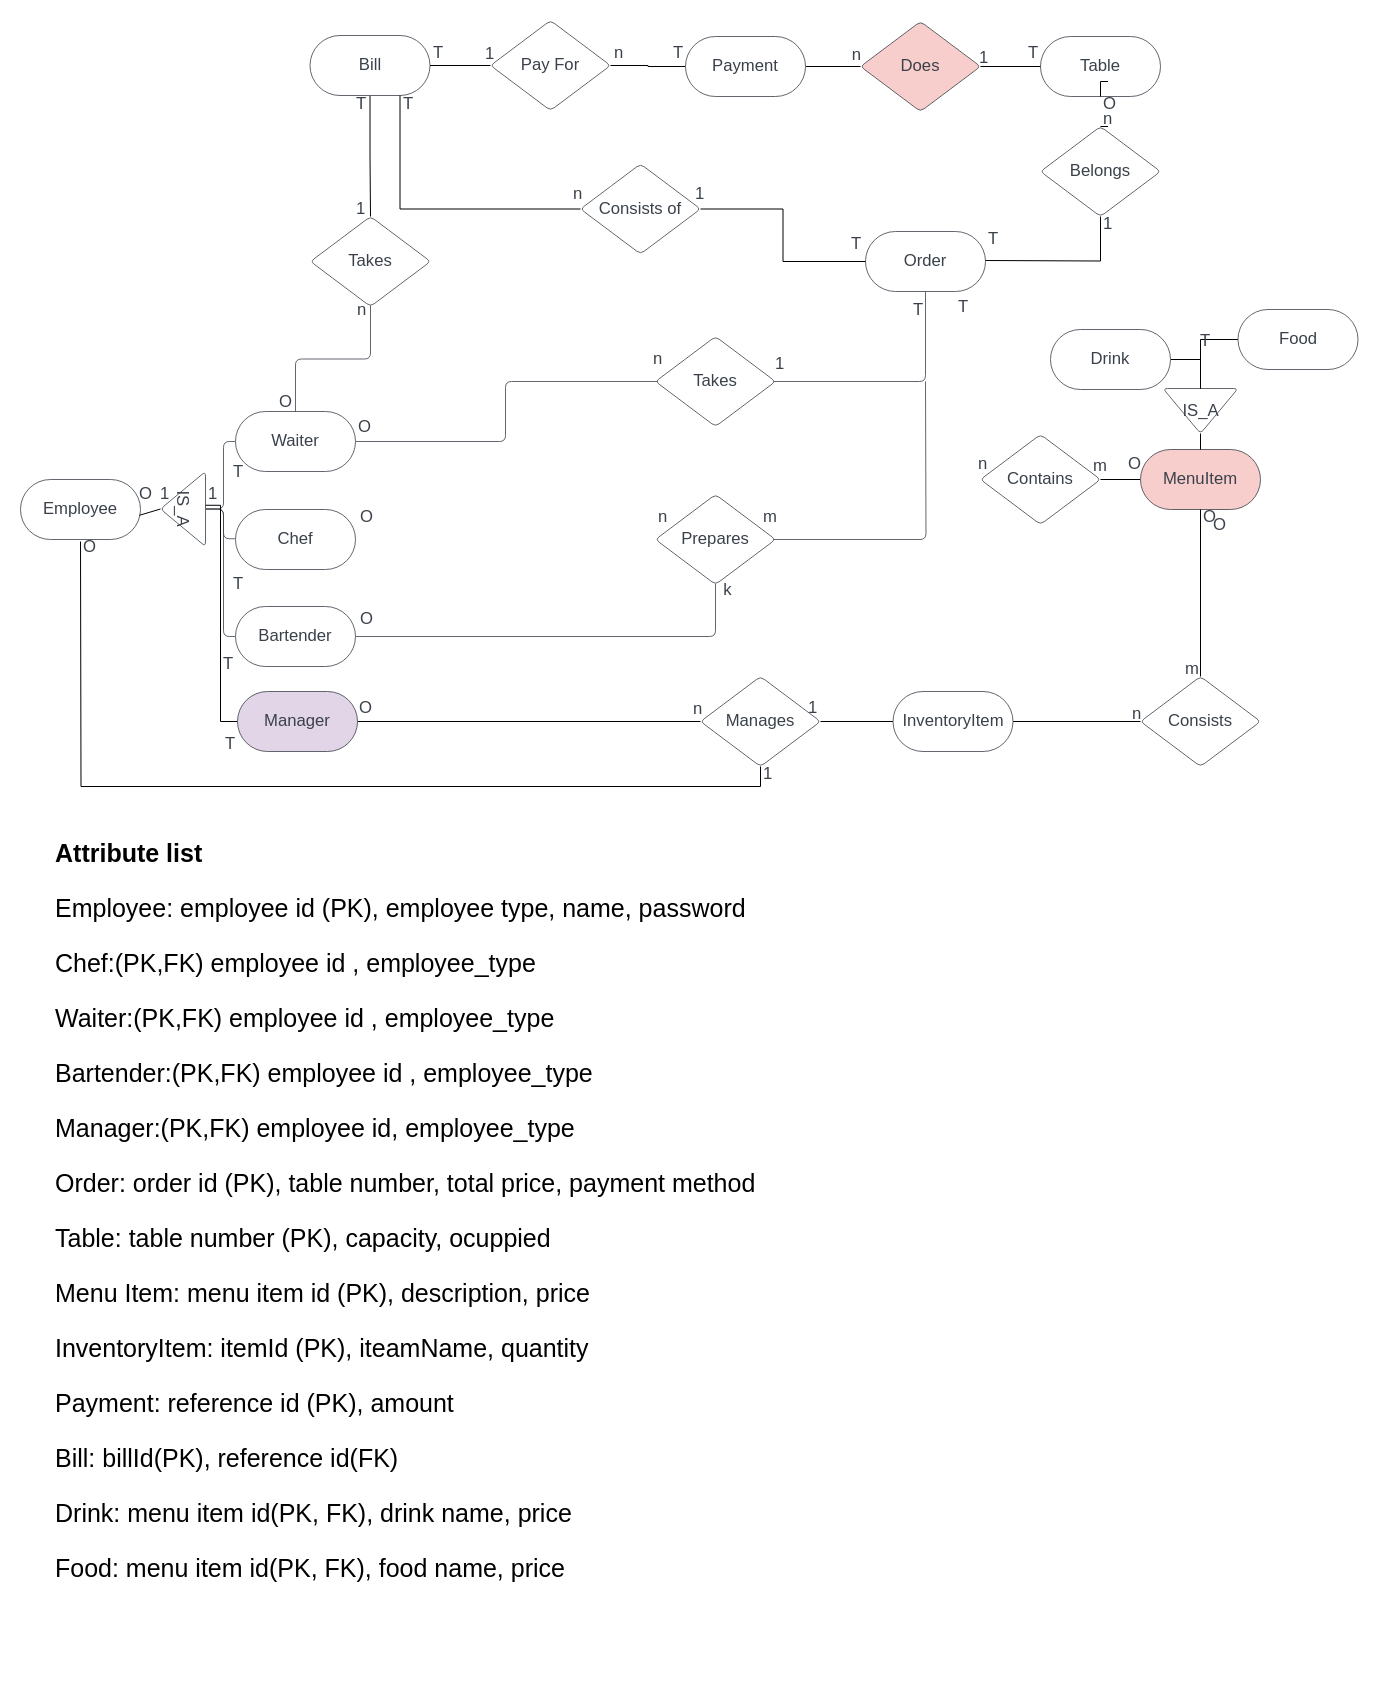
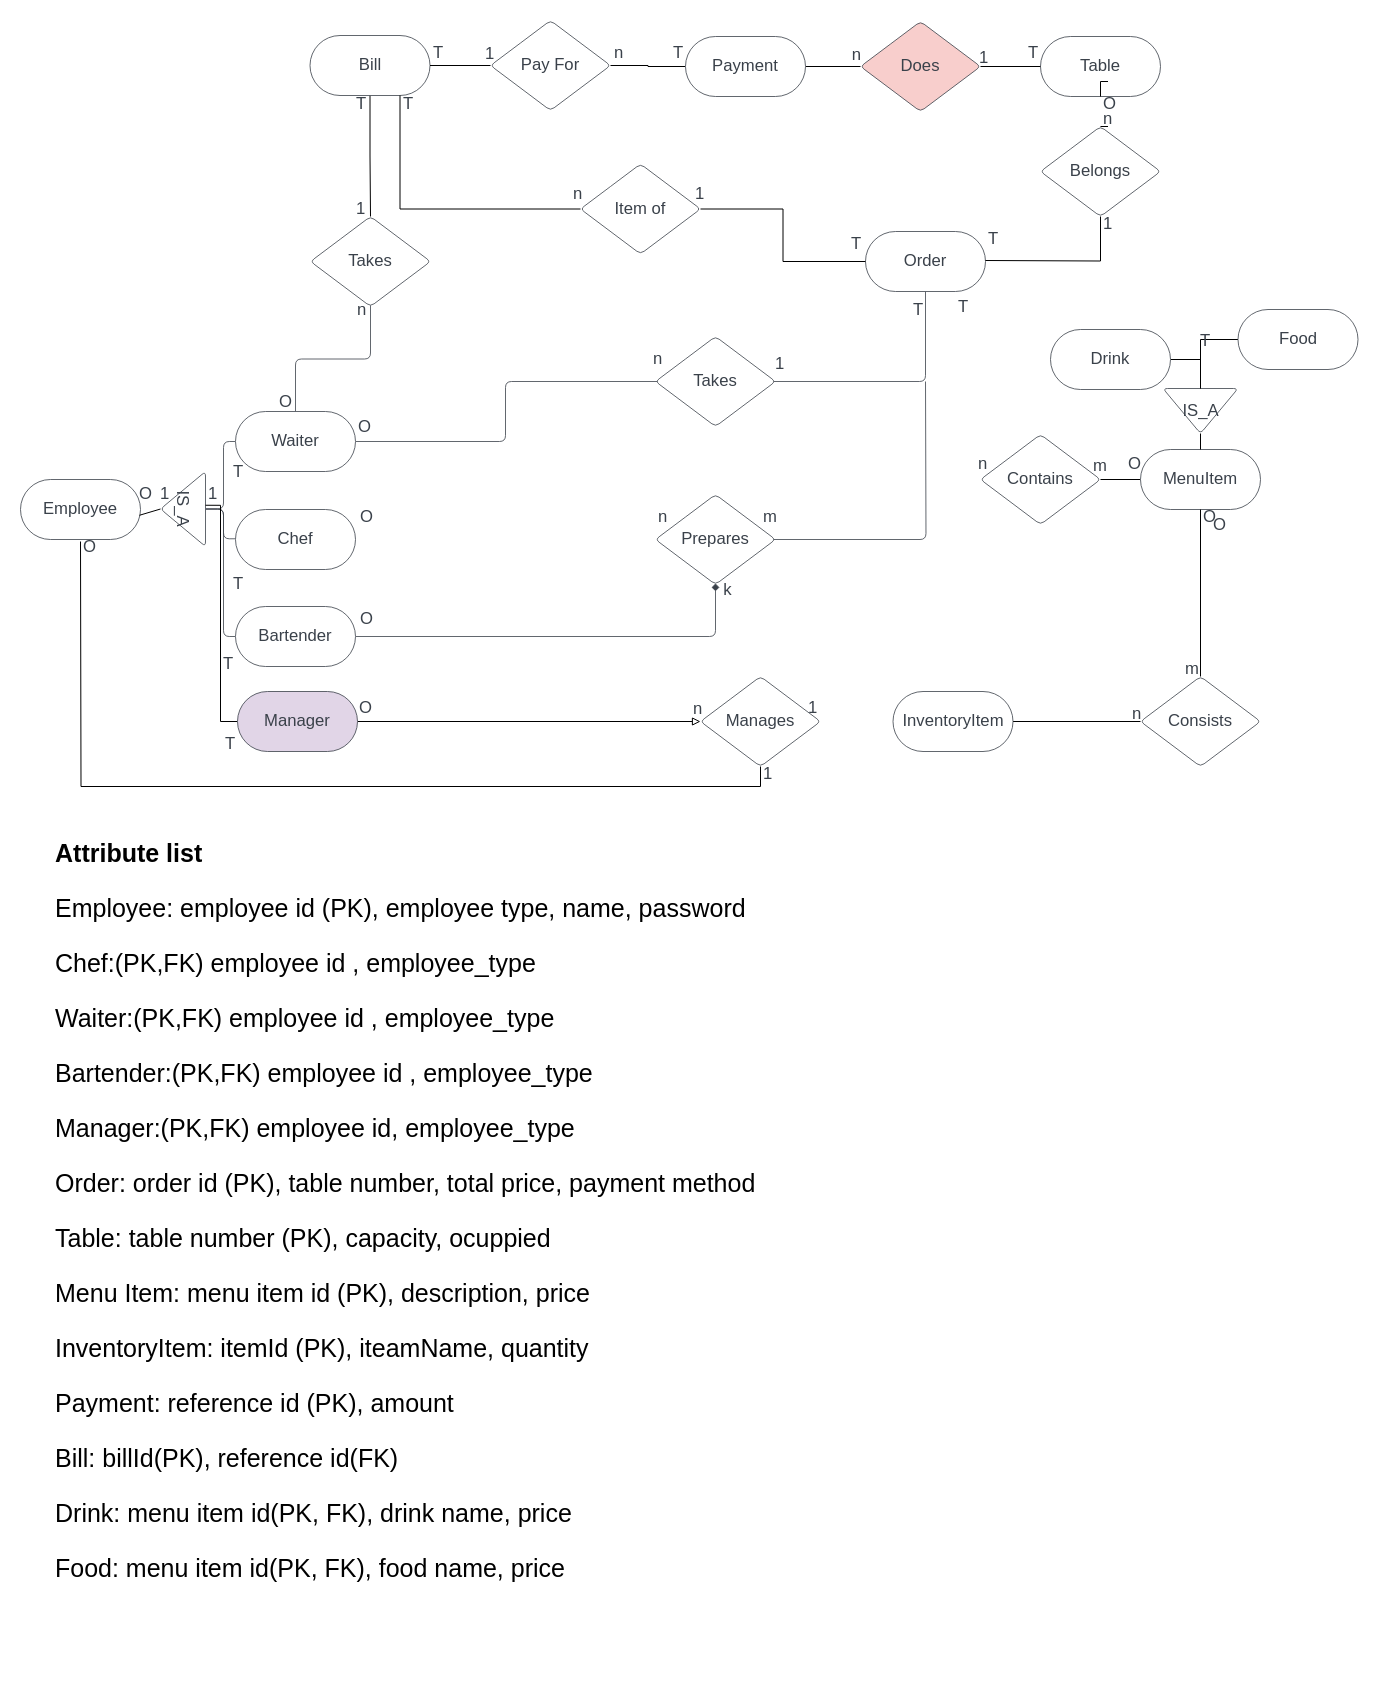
- <mxCell id="93" value="Consists of" style="html=1;overflow=block;blockSpacing=1;whiteSpace=wrap;rhombus;fontSize=16.7;fontColor=#3a414a;spacing=3.8;strokeColor=#3a414a;strokeOpacity=100;rounded=1;absoluteArcSize=1;arcSize=9;strokeWidth=0.8;lucidId=-nEQ.9lkf2ao;" vertex="1" parent="1"><mxGeometry x="580" y="163.5" width="120" height="90" as="geometry" /></mxCell>
+ <mxCell id="93" value="Item of" style="html=1;overflow=block;blockSpacing=1;whiteSpace=wrap;rhombus;fontSize=16.7;fontColor=#3a414a;spacing=3.8;strokeColor=#3a414a;strokeOpacity=100;rounded=1;absoluteArcSize=1;arcSize=9;strokeWidth=0.8;lucidId=-nEQ.9lkf2ao;" vertex="1" parent="1"><mxGeometry x="580" y="163.5" width="120" height="90" as="geometry" /></mxCell>
- <mxCell id="3" value="MenuItem" style="html=1;overflow=block;blockSpacing=1;whiteSpace=wrap;rounded=1;arcSize=50;fontSize=16.7;fontColor=#3a414a;spacing=3.8;strokeColor=#3a414a;strokeOpacity=100;strokeWidth=0.8;lucidId=2_DQPhxuo9Rk;fillColor=#f8cecc;" parent="1" vertex="1"><mxGeometry x="1140" y="449" width="120" height="60" as="geometry" /></mxCell>
+ <mxCell id="3" value="MenuItem" style="html=1;overflow=block;blockSpacing=1;whiteSpace=wrap;rounded=1;arcSize=50;fontSize=16.7;fontColor=#3a414a;spacing=3.8;strokeColor=#3a414a;strokeOpacity=100;strokeWidth=0.8;lucidId=2_DQPhxuo9Rk;" parent="1" vertex="1"><mxGeometry x="1140" y="449" width="120" height="60" as="geometry" /></mxCell>
- <mxCell id="27" value="" style="html=1;jettySize=18;whiteSpace=wrap;fontSize=13;strokeColor=#3a414a;strokeOpacity=100;strokeWidth=0.8;rounded=1;arcSize=12;edgeStyle=orthogonalEdgeStyle;startArrow=none;endArrow=none;exitX=1.003;exitY=0.5;exitPerimeter=0;entryX=0.5;entryY=0.988;entryPerimeter=0;lucidId=lrEQm4e8vdDJ;" parent="1" source="25" target="18" edge="1"><mxGeometry width="100" height="100" relative="1" as="geometry"><Array as="points" /></mxGeometry></mxCell>
+ <mxCell id="27" value="" style="html=1;jettySize=18;whiteSpace=wrap;fontSize=13;strokeColor=#3a414a;strokeOpacity=100;strokeWidth=0.8;rounded=1;arcSize=12;edgeStyle=orthogonalEdgeStyle;startArrow=none;endArrow=diamond;exitX=1.003;exitY=0.5;exitPerimeter=0;entryX=0.5;entryY=0.988;entryPerimeter=0;lucidId=lrEQm4e8vdDJ;" parent="1" source="25" target="18" edge="1"><mxGeometry width="100" height="100" relative="1" as="geometry"><Array as="points" /></mxGeometry></mxCell>
- <mxCell id="64" style="edgeStyle=orthogonalEdgeStyle;rounded=0;orthogonalLoop=1;jettySize=auto;html=1;exitX=1;exitY=0.5;exitDx=0;exitDy=0;entryX=0;entryY=0.5;entryDx=0;entryDy=0;endArrow=none;endFill=0;" edge="1" parent="1" source="65" target="69"><mxGeometry relative="1" as="geometry" /></mxCell>
+ <mxCell id="64" style="edgeStyle=orthogonalEdgeStyle;rounded=0;orthogonalLoop=1;jettySize=auto;html=1;exitX=1;exitY=0.5;exitDx=0;exitDy=0;entryX=0;entryY=0.5;entryDx=0;entryDy=0;endArrow=block;endFill=0;" edge="1" parent="1" source="65" target="69"><mxGeometry relative="1" as="geometry" /></mxCell>
- <mxCell id="68" style="edgeStyle=orthogonalEdgeStyle;rounded=0;orthogonalLoop=1;jettySize=auto;html=1;exitX=1;exitY=0.5;exitDx=0;exitDy=0;entryX=0;entryY=0.5;entryDx=0;entryDy=0;endArrow=none;endFill=0;" edge="1" parent="1" source="69" target="77"><mxGeometry relative="1" as="geometry" /></mxCell>
